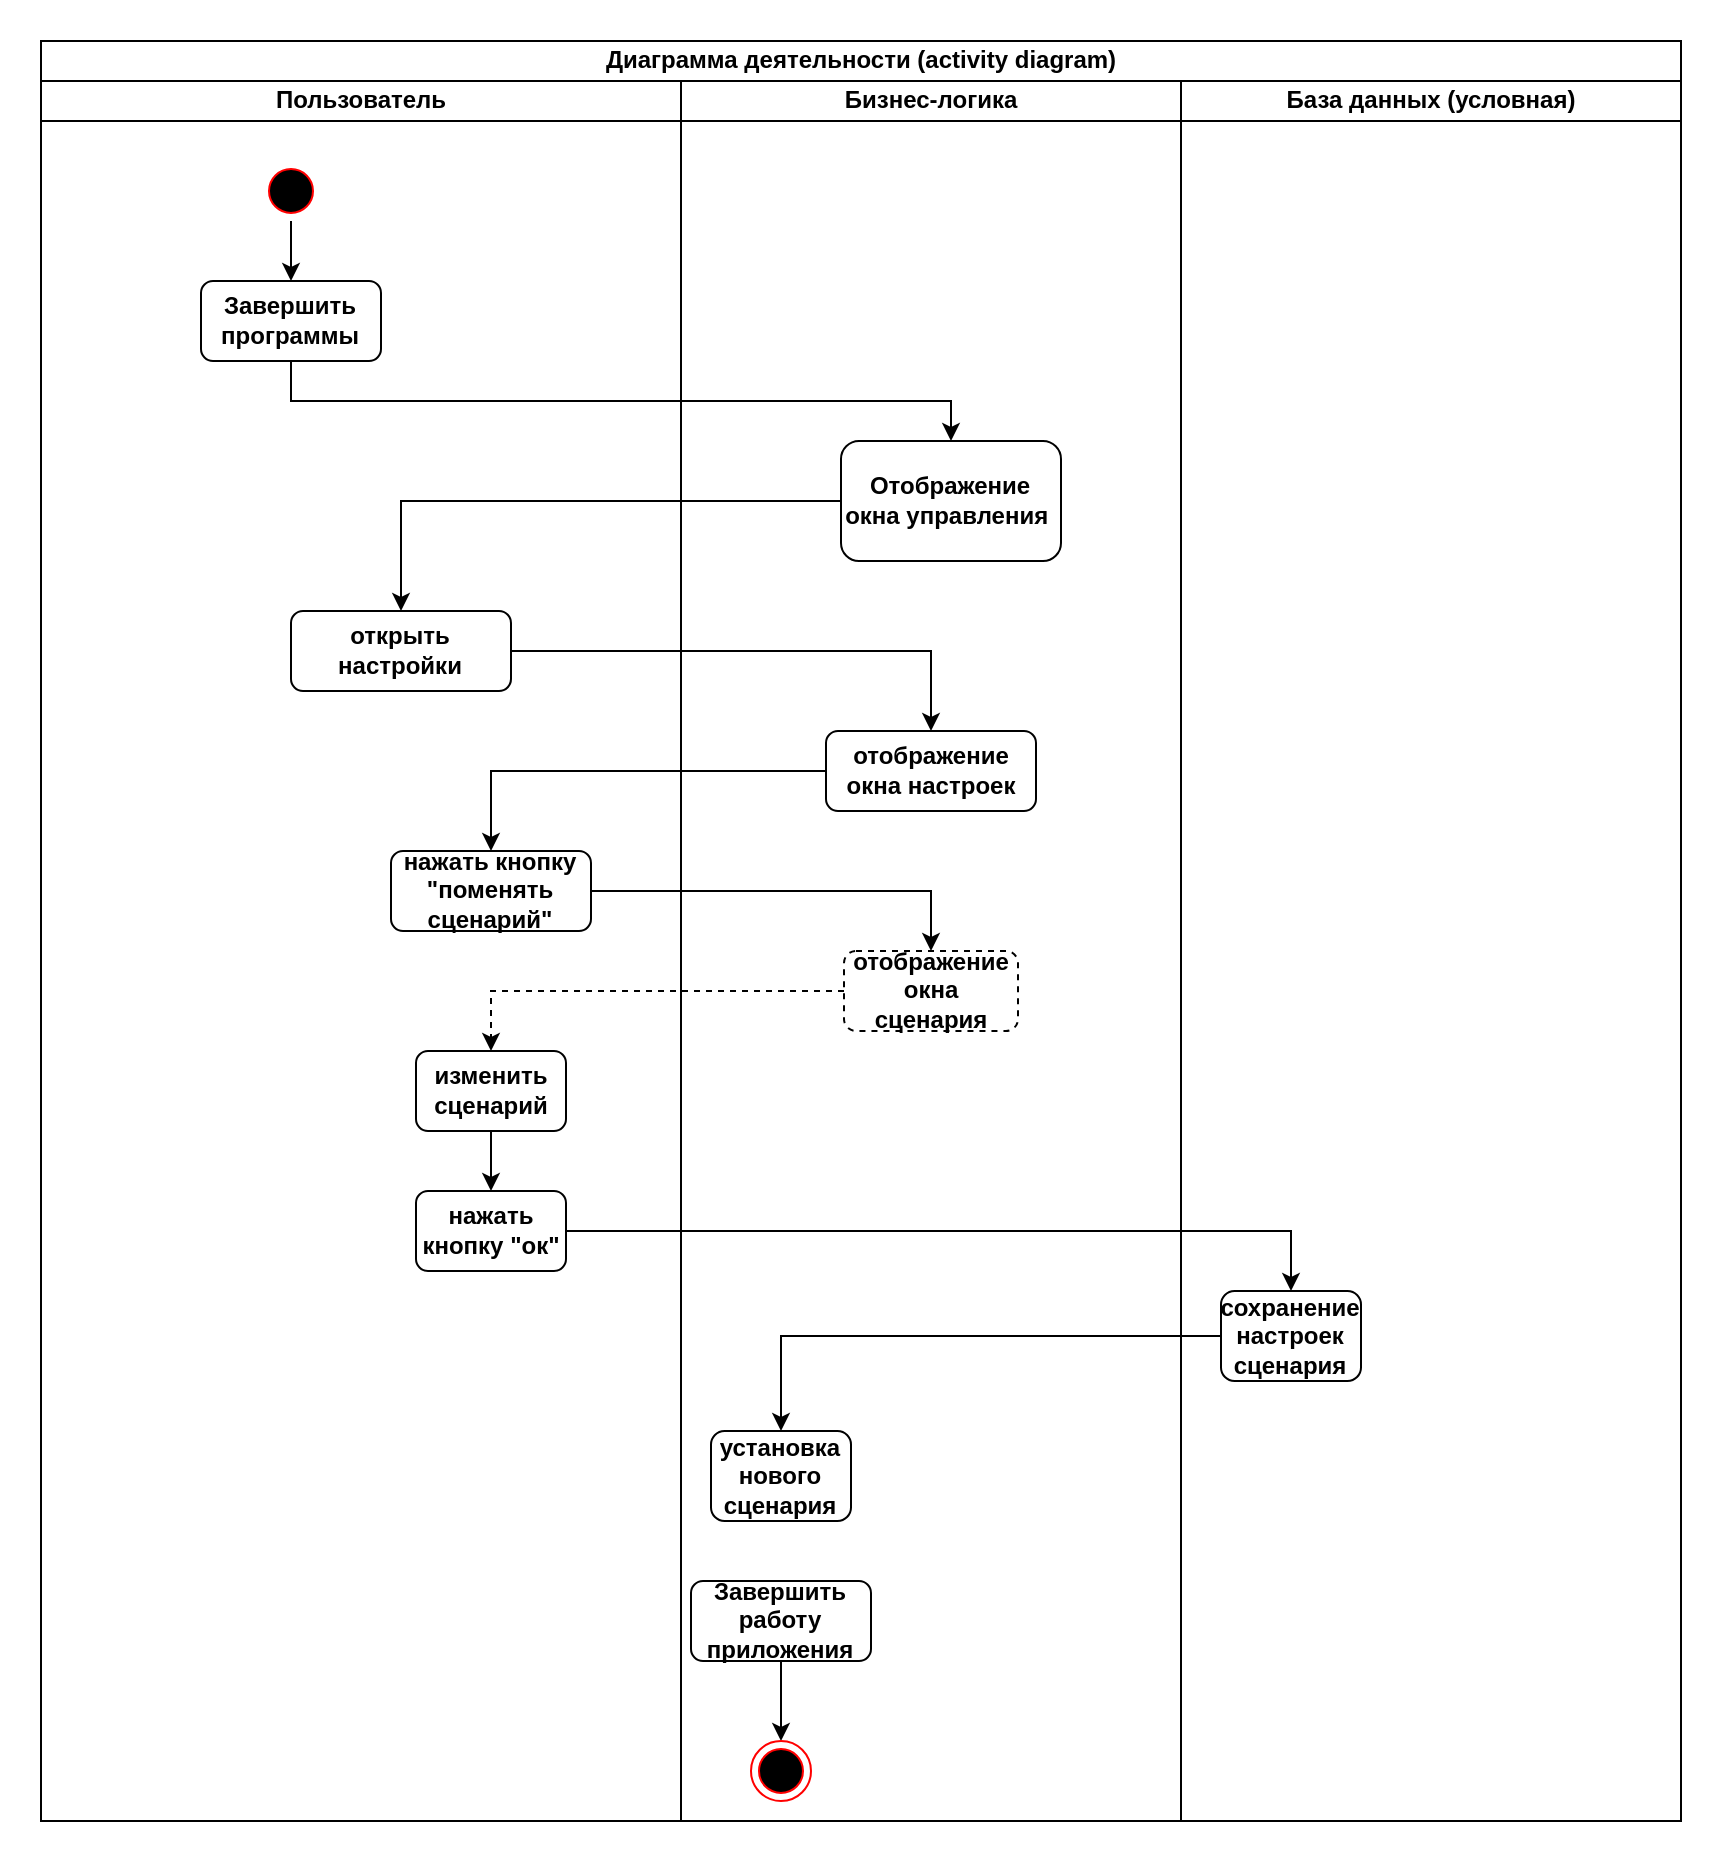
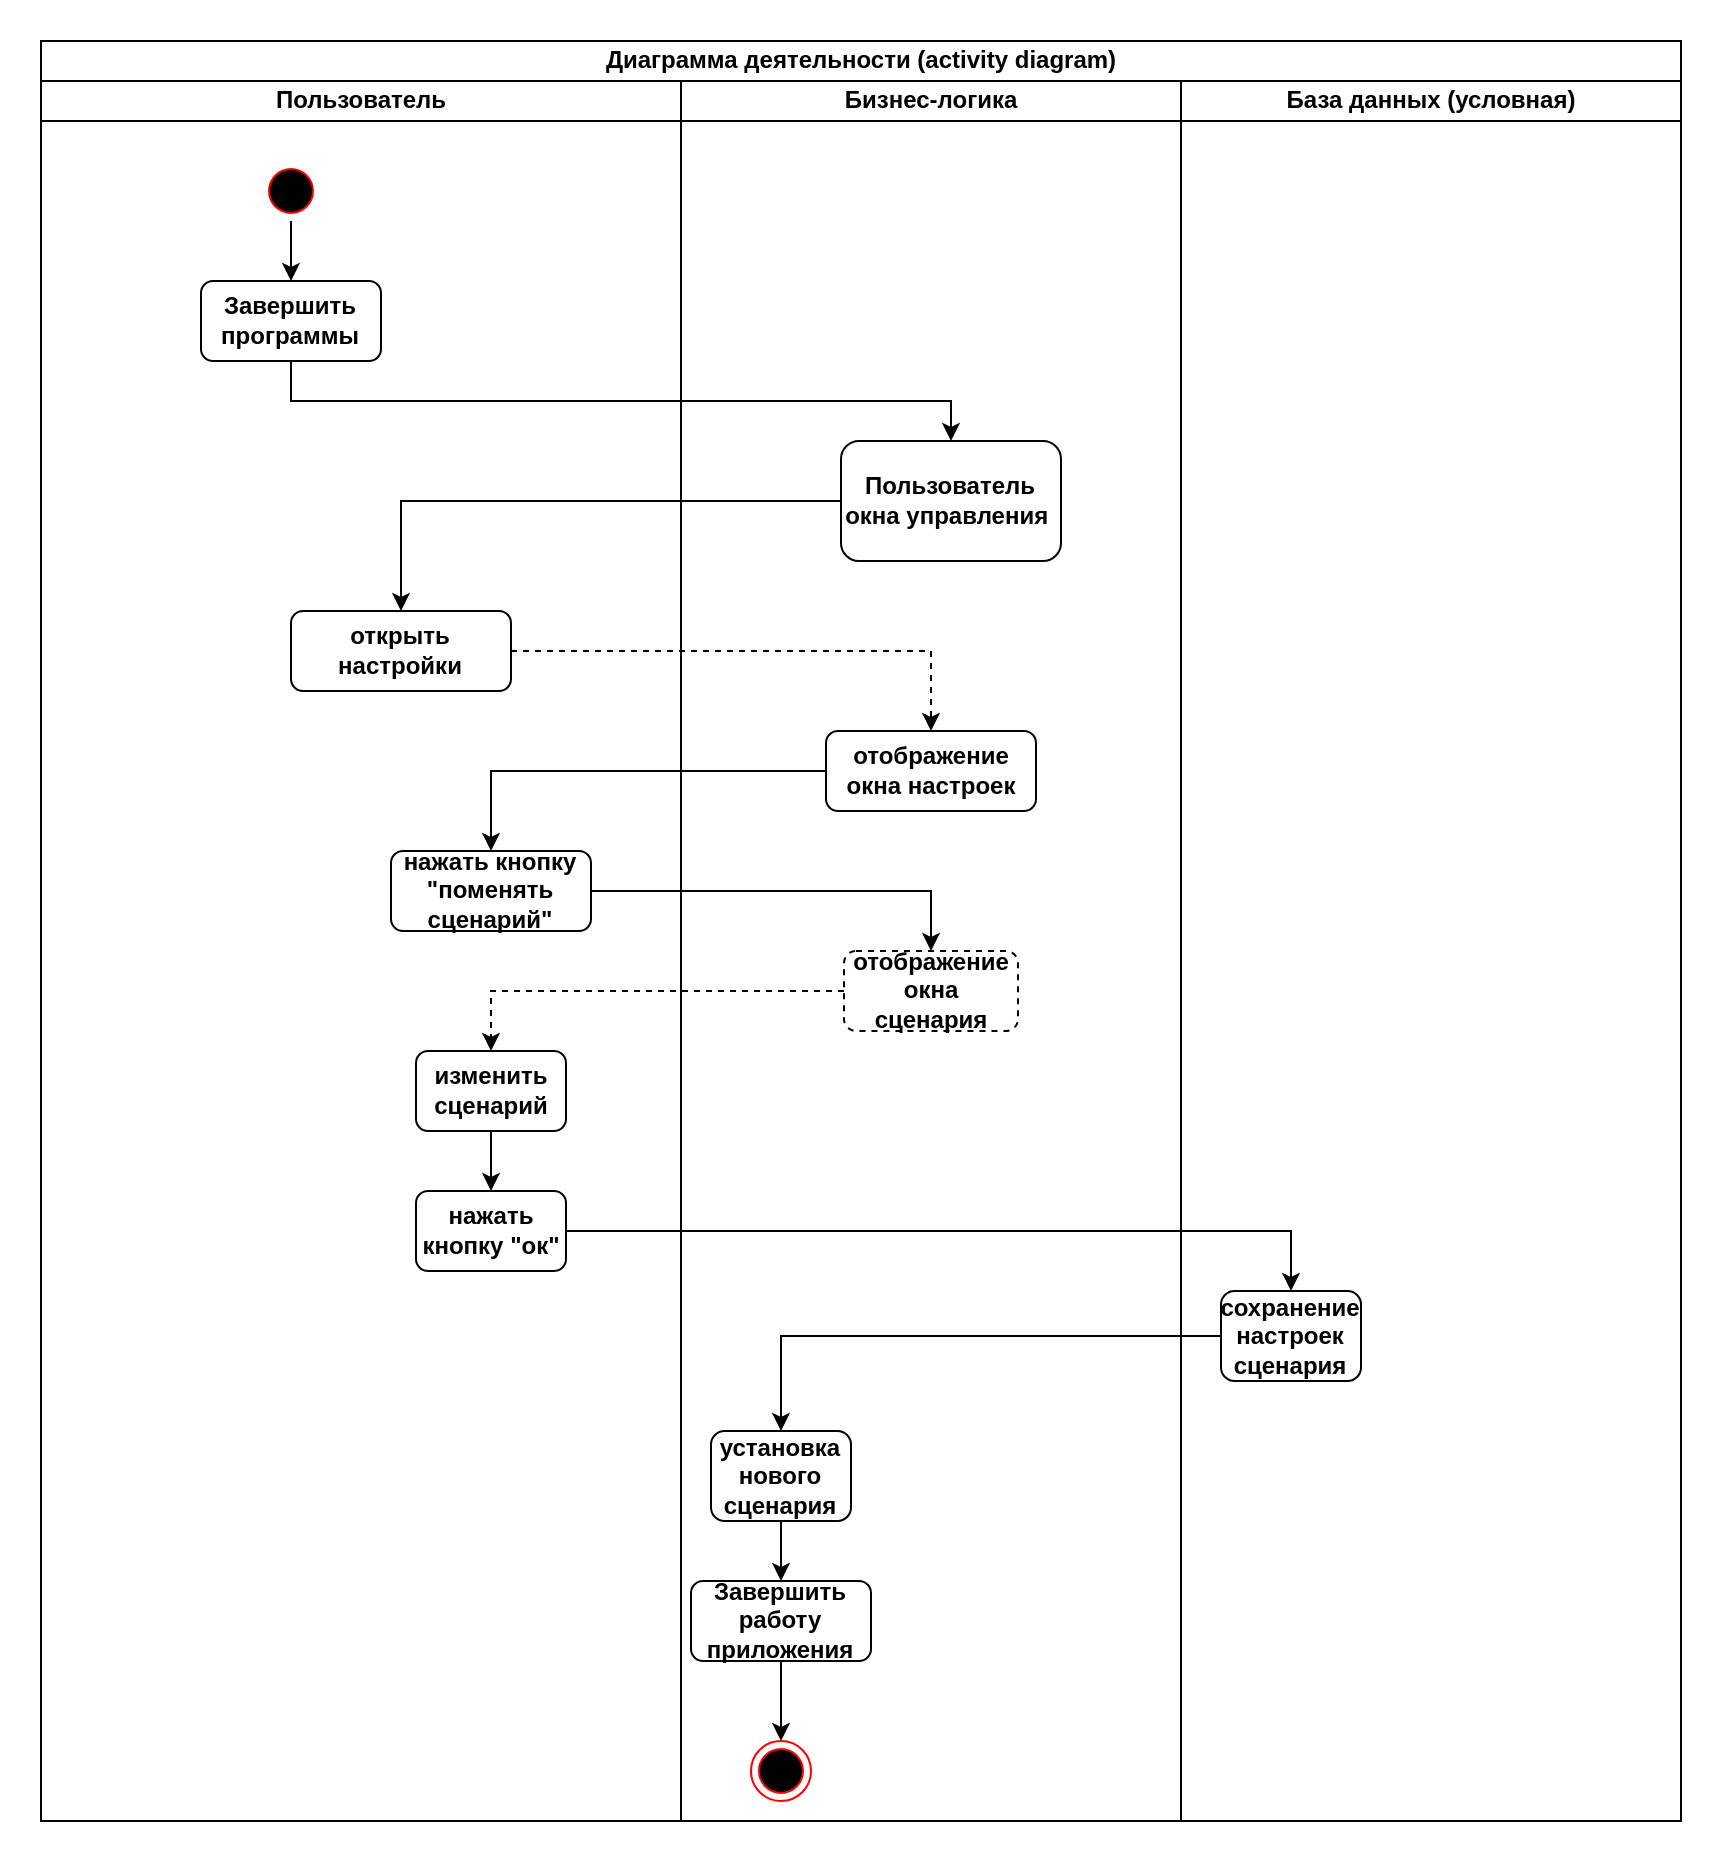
- <mxCell id="13" value="&lt;b&gt;Отображение окна управления&amp;nbsp;&lt;/b&gt;" style="rounded=1;whiteSpace=wrap;html=1;" parent="12" vertex="1"><mxGeometry x="80" y="180" width="110" height="60" as="geometry" /></mxCell>
+ <mxCell id="13" value="&lt;b&gt;Пользователь окна управления&amp;nbsp;&lt;/b&gt;" style="rounded=1;whiteSpace=wrap;html=1;" parent="12" vertex="1"><mxGeometry x="80" y="180" width="110" height="60" as="geometry" /></mxCell>
- <mxCell id="23" style="edgeStyle=orthogonalEdgeStyle;rounded=0;orthogonalLoop=1;jettySize=auto;html=1;entryX=0.5;entryY=0;entryDx=0;entryDy=0;" parent="2" source="7" target="14" edge="1"><mxGeometry relative="1" as="geometry" /></mxCell>
+ <mxCell id="23" style="edgeStyle=orthogonalEdgeStyle;rounded=0;orthogonalLoop=1;jettySize=auto;html=1;entryX=0.5;entryY=0;entryDx=0;entryDy=0;dashed=1;" parent="2" source="7" target="14" edge="1"><mxGeometry relative="1" as="geometry" /></mxCell>
+ <mxCell id="19" style="edgeStyle=orthogonalEdgeStyle;rounded=0;orthogonalLoop=1;jettySize=auto;html=1;entryX=0.5;entryY=0;entryDx=0;entryDy=0;" edge="1" parent="12" source="20" target="16"><mxGeometry relative="1" as="geometry" /></mxCell>
